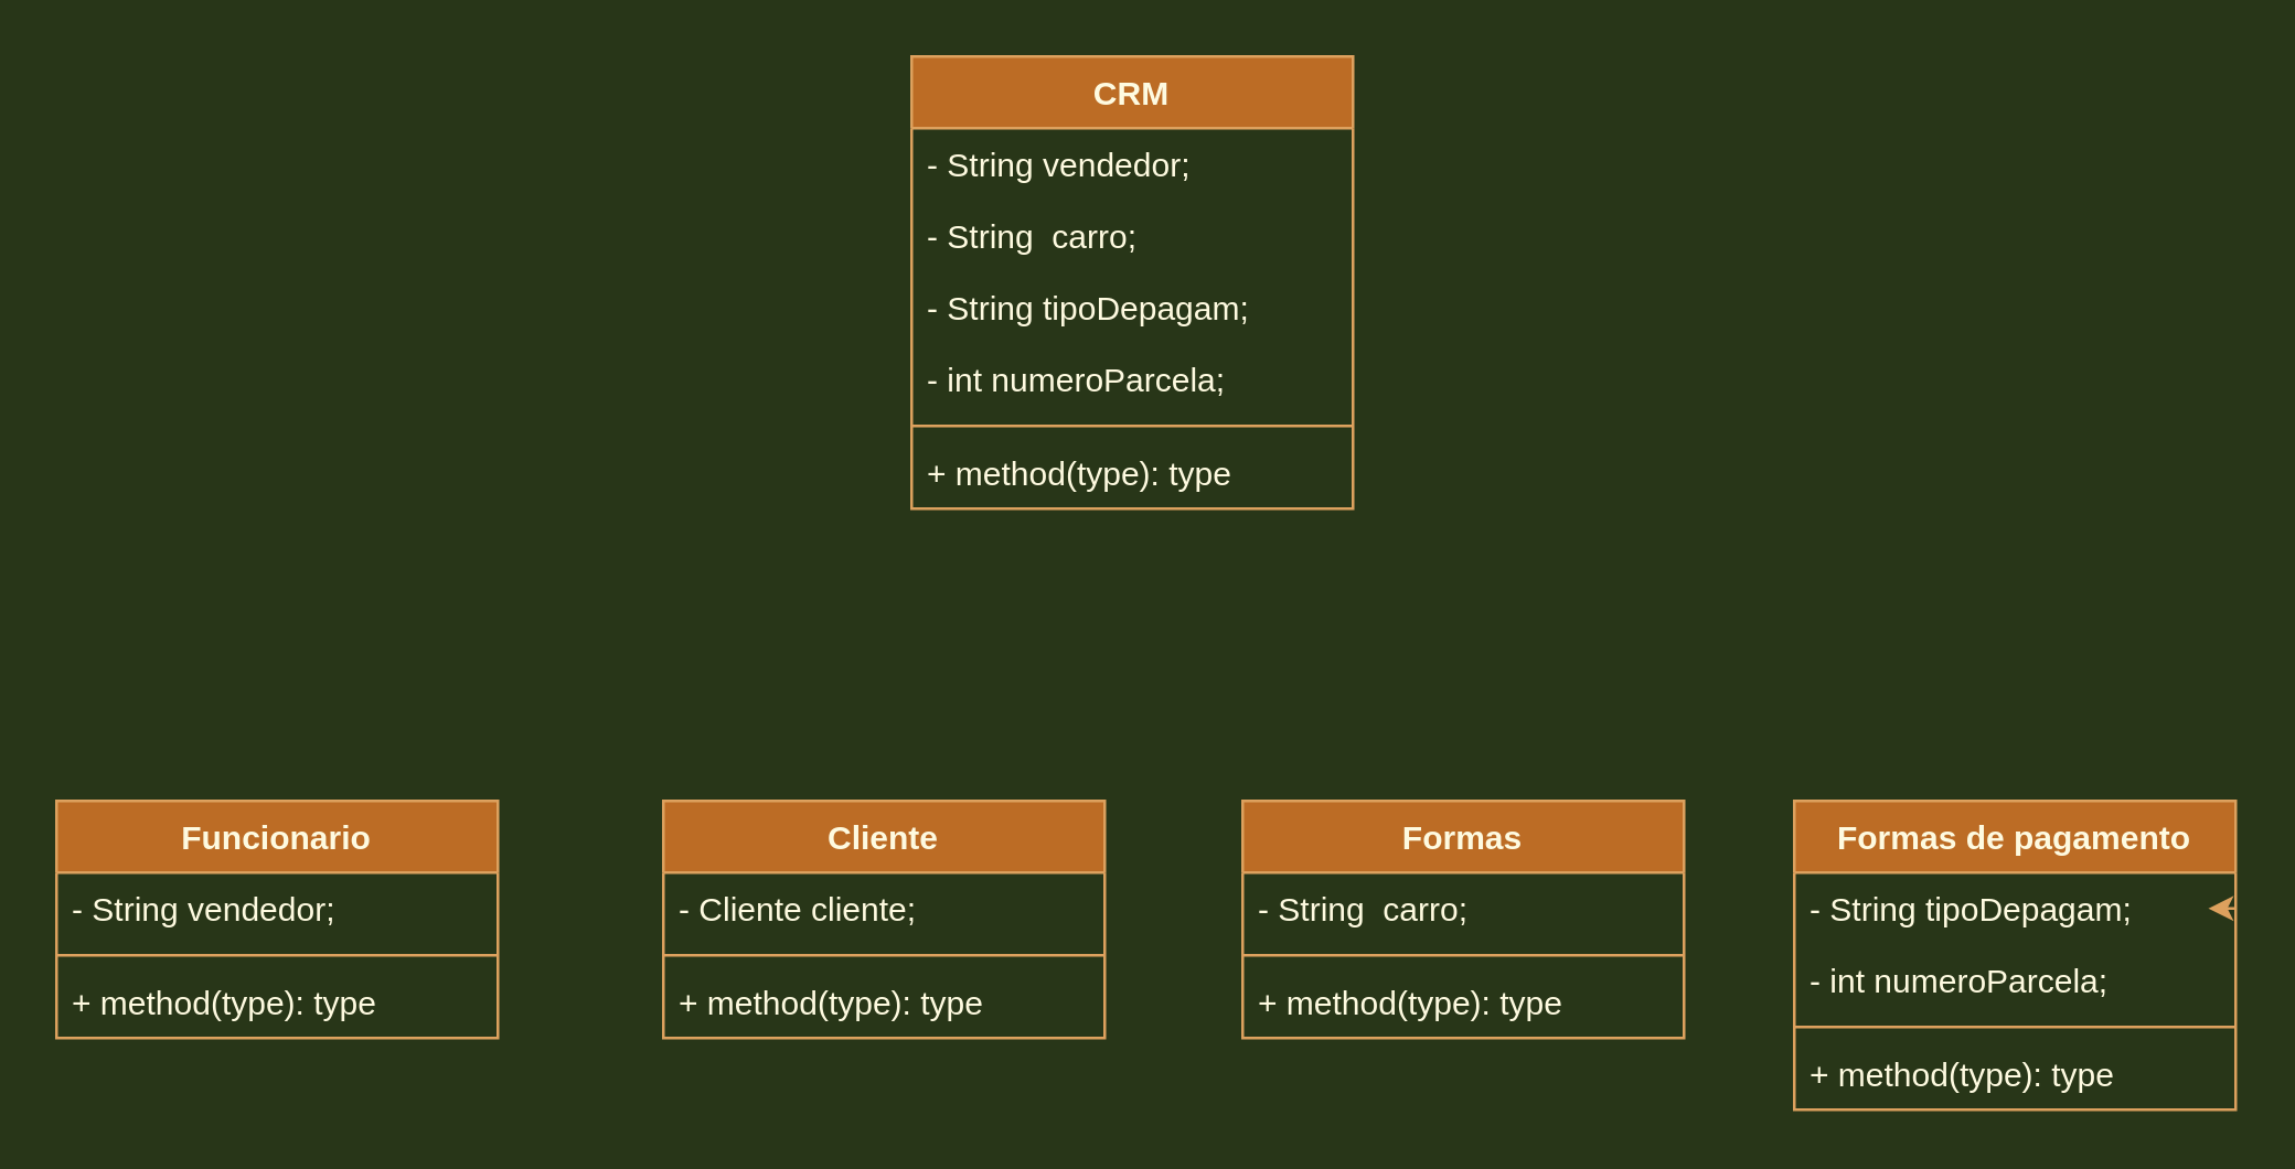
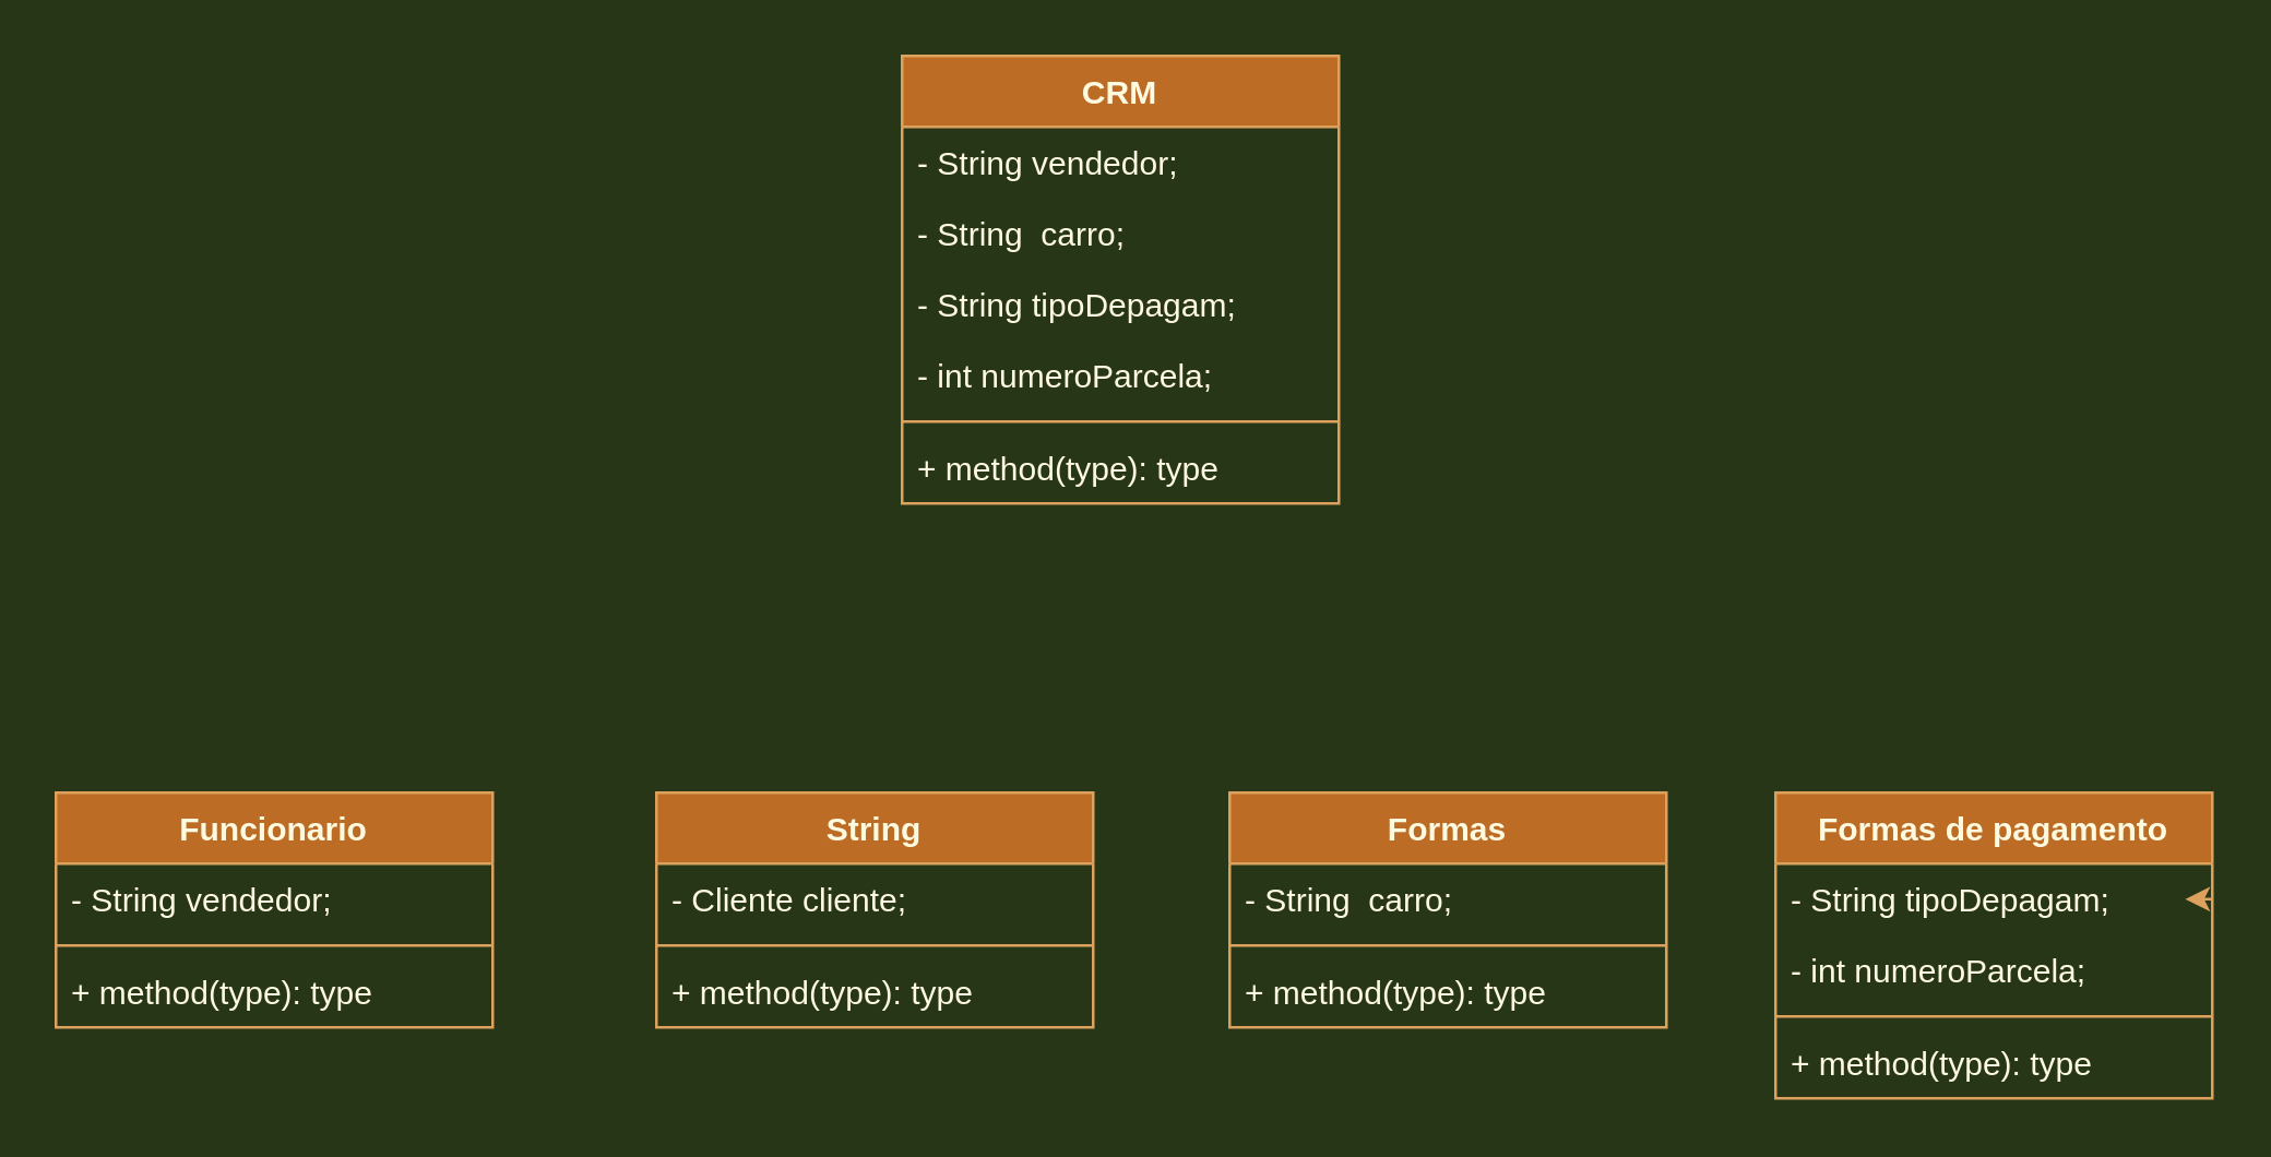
- <mxCell id="23" value="Cliente" style="swimlane;fontStyle=1;align=center;verticalAlign=top;childLayout=stackLayout;horizontal=1;startSize=26;horizontalStack=0;resizeParent=1;resizeParentMax=0;resizeLast=0;collapsible=1;marginBottom=0;fillColor=#BC6C25;strokeColor=#DDA15E;fontColor=#FEFAE0;" vertex="1" parent="1"><mxGeometry x="240" y="290" width="160" height="86" as="geometry" /></mxCell>
+ <mxCell id="23" value="String" style="swimlane;fontStyle=1;align=center;verticalAlign=top;childLayout=stackLayout;horizontal=1;startSize=26;horizontalStack=0;resizeParent=1;resizeParentMax=0;resizeLast=0;collapsible=1;marginBottom=0;fillColor=#BC6C25;strokeColor=#DDA15E;fontColor=#FEFAE0;" vertex="1" parent="1"><mxGeometry x="240" y="290" width="160" height="86" as="geometry" /></mxCell>
